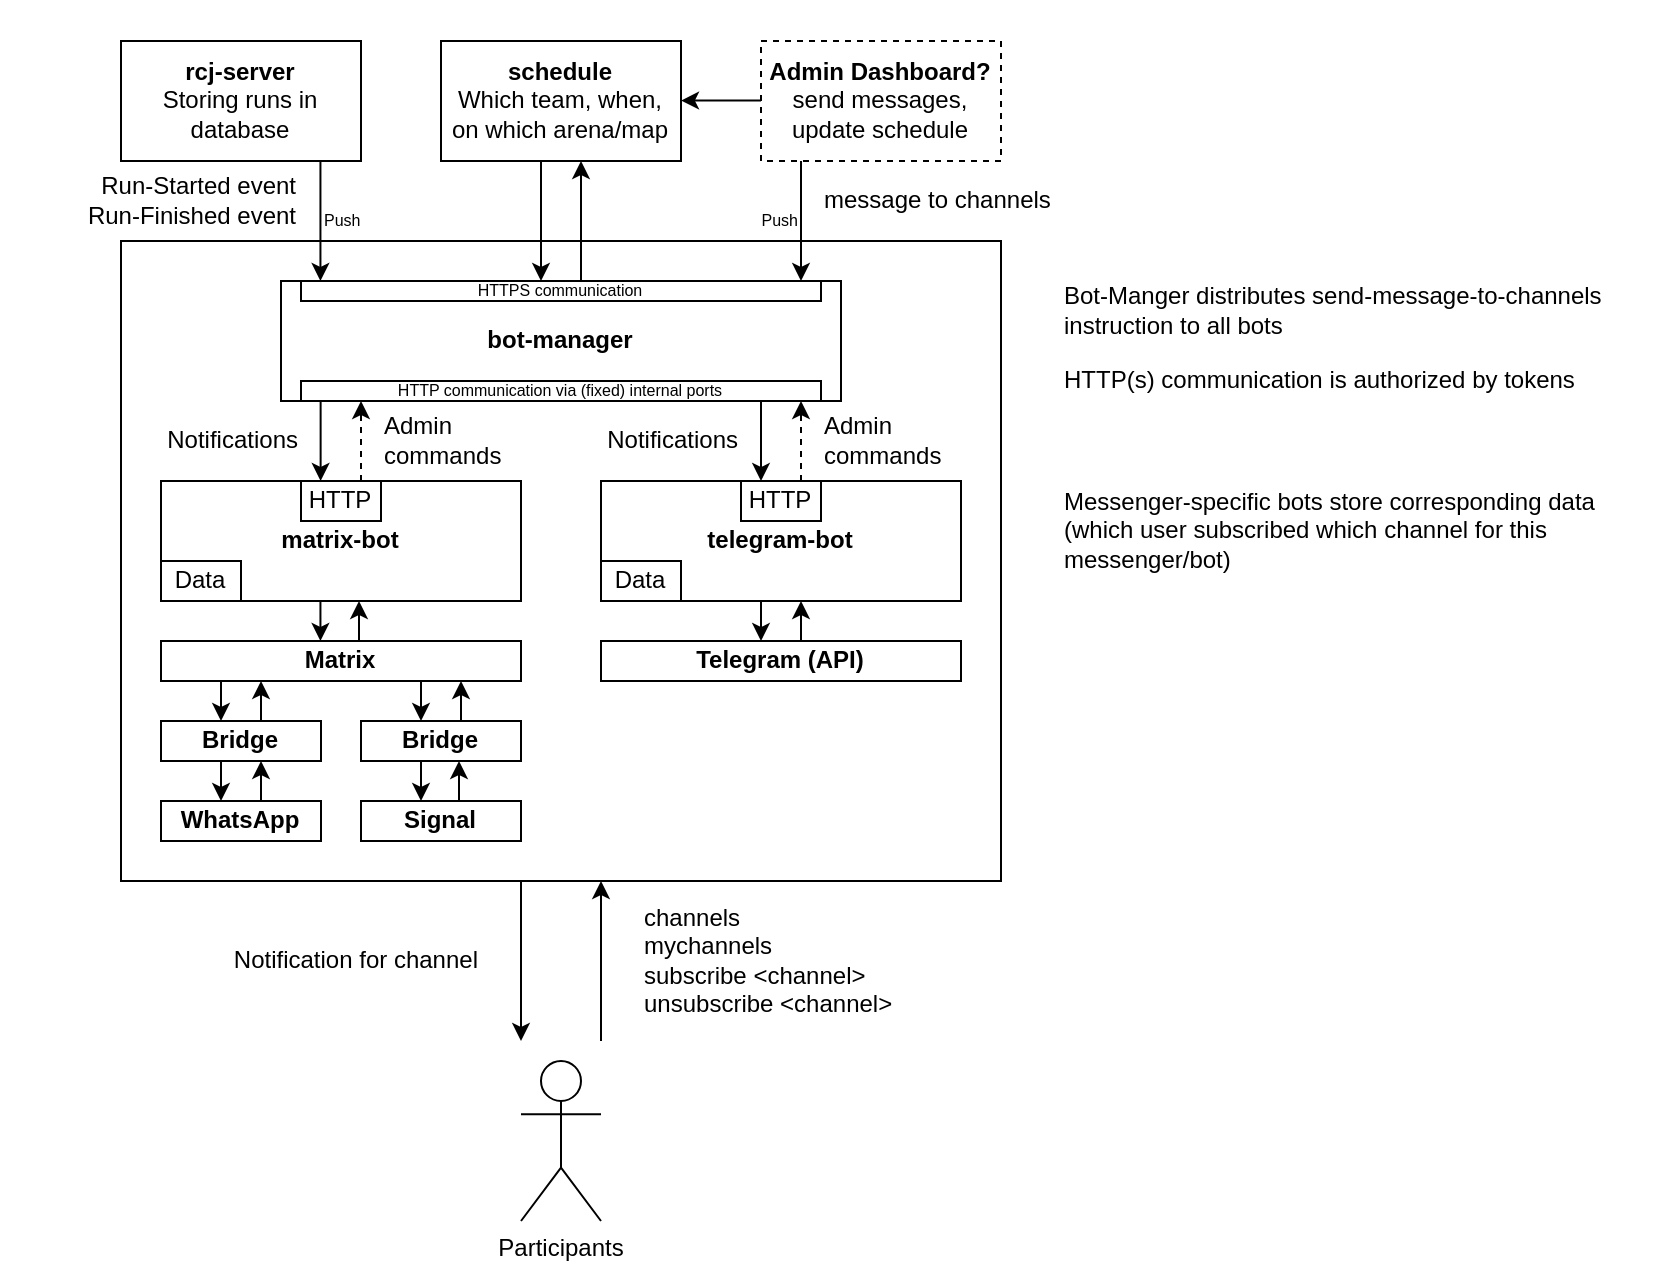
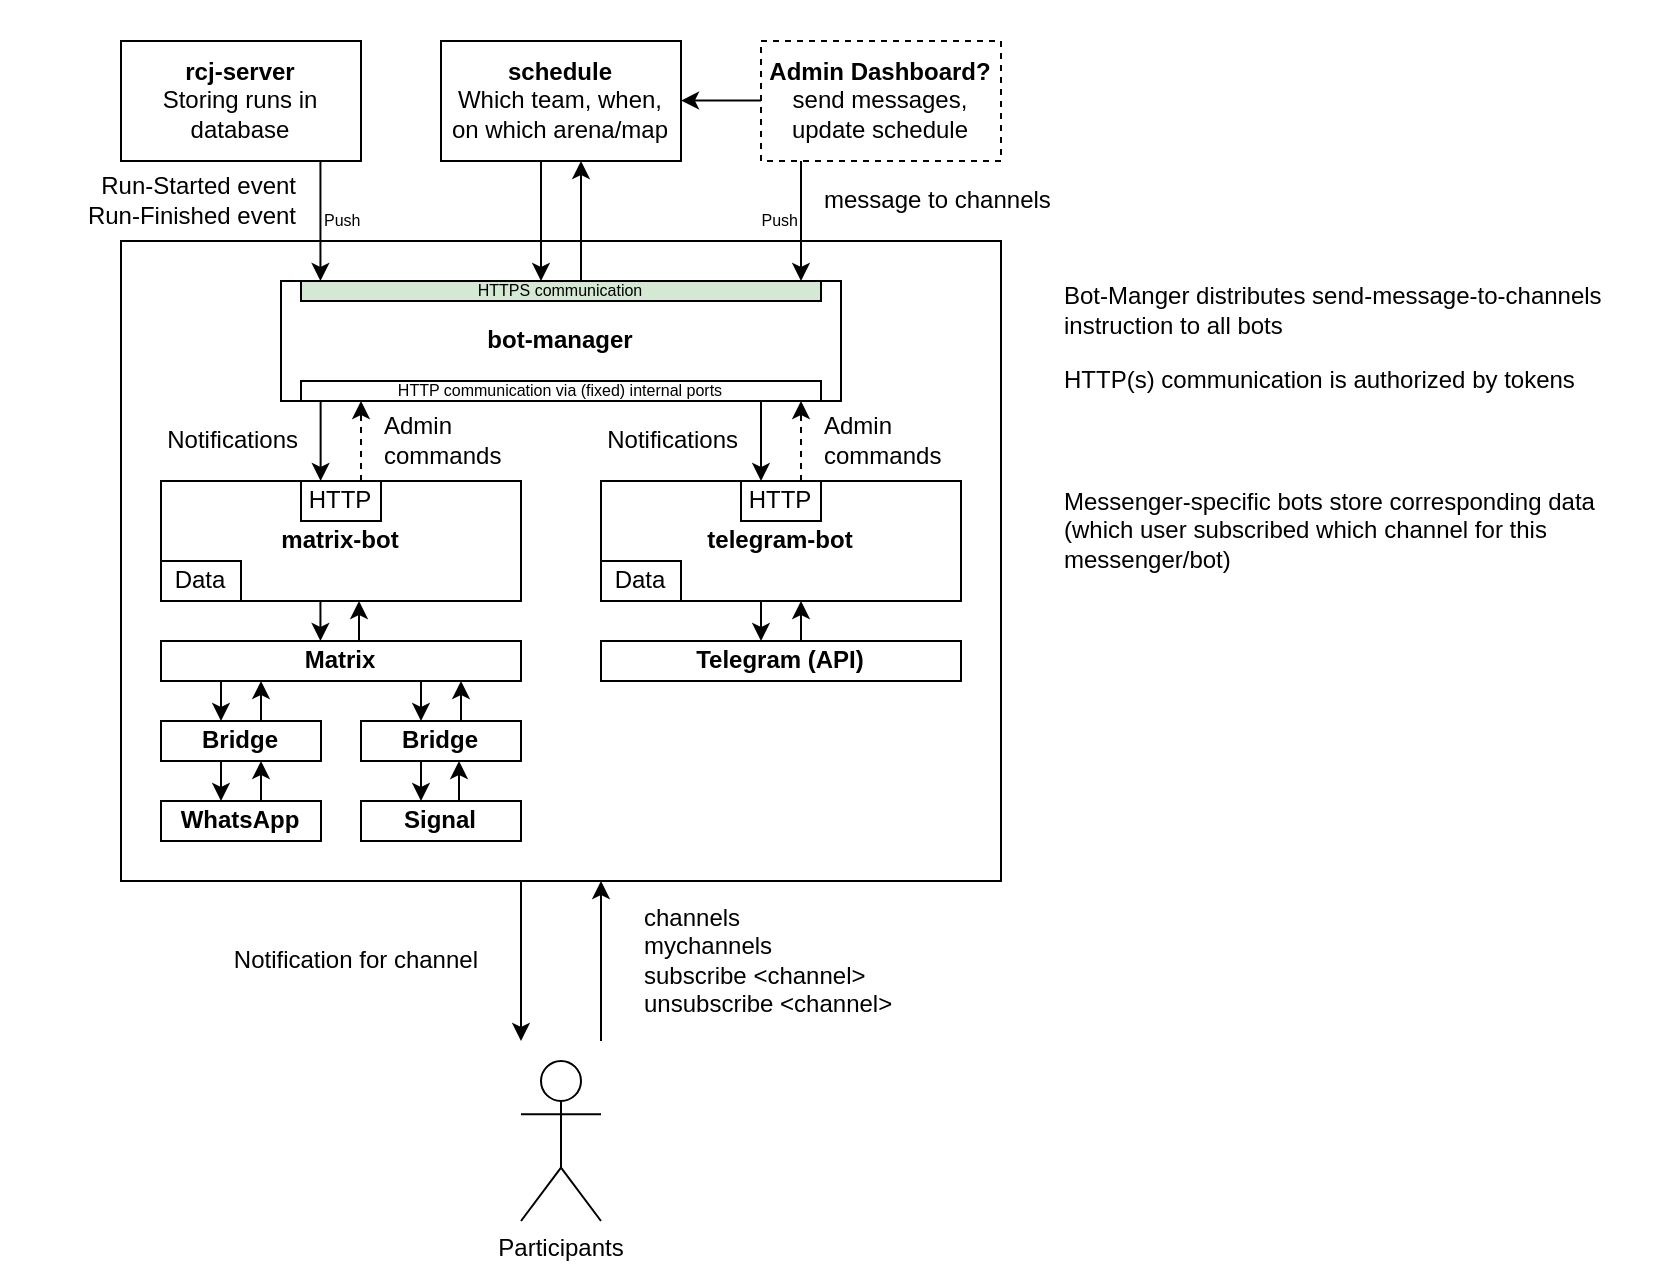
- <mxCell id="49" value="&lt;div style=&quot;font-size: 8px&quot; align=&quot;center&quot;&gt;&lt;font style=&quot;font-size: 8px&quot;&gt;HTTPS communication&lt;br&gt;&lt;/font&gt;&lt;/div&gt;" style="whiteSpace=wrap;html=1;fillColor=#ffffff;align=center;" vertex="1" parent="1"><mxGeometry x="150" y="140" width="260" height="10" as="geometry" /></mxCell>
+ <mxCell id="49" value="&lt;div style=&quot;font-size: 8px&quot; align=&quot;center&quot;&gt;&lt;font style=&quot;font-size: 8px&quot;&gt;HTTPS communication&lt;br&gt;&lt;/font&gt;&lt;/div&gt;" style="whiteSpace=wrap;html=1;fillColor=#d5e8d4;align=center;" vertex="1" parent="1"><mxGeometry x="150" y="140" width="260" height="10" as="geometry" /></mxCell>
